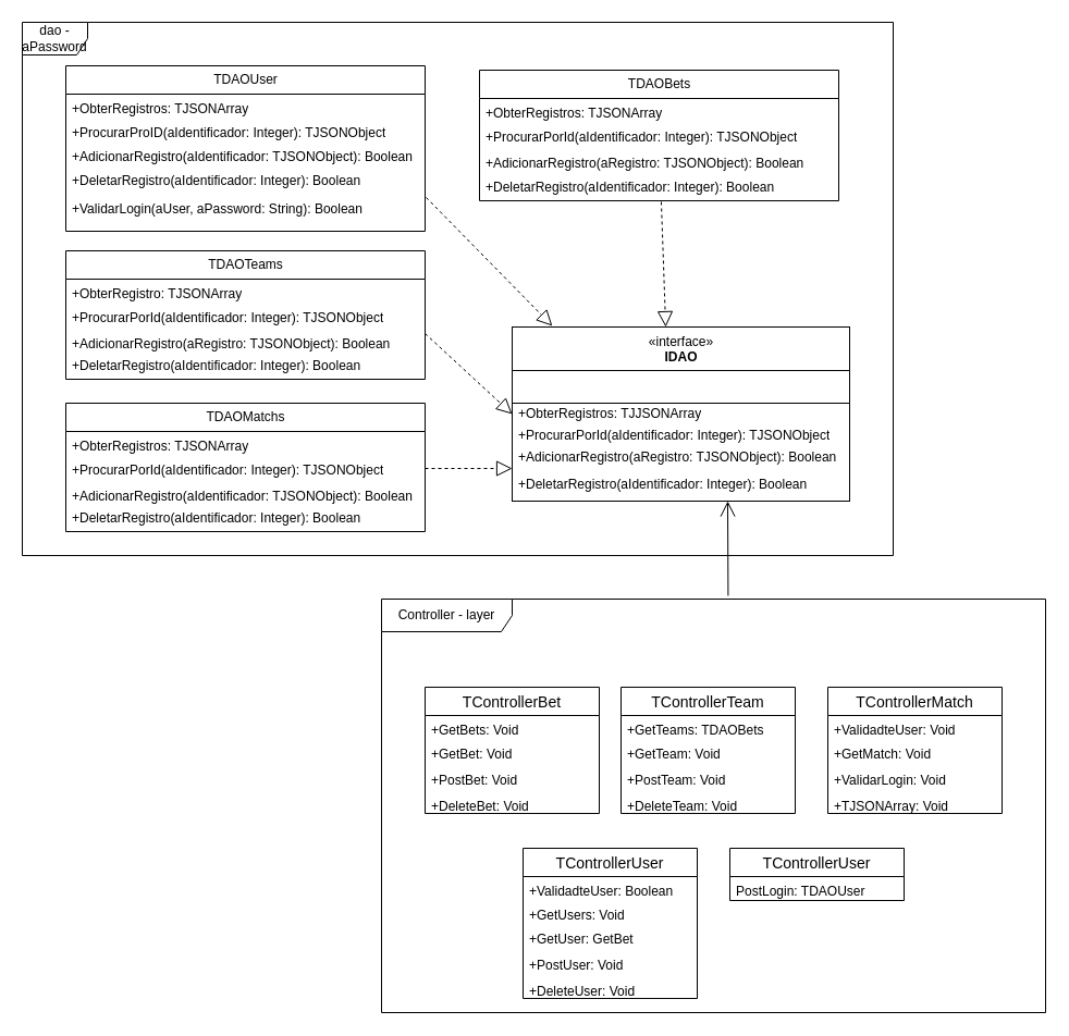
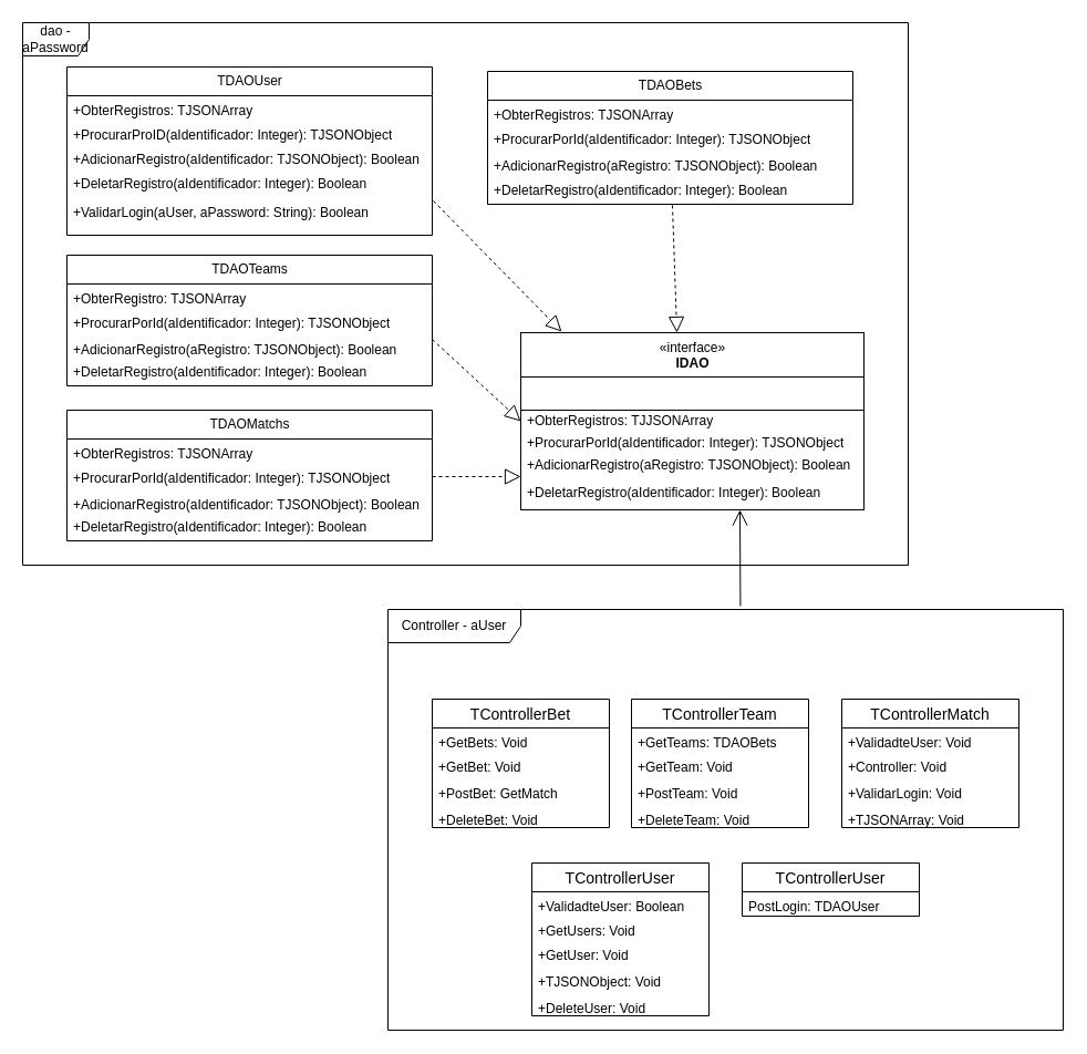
- <mxCell id="34" value="Controller - layer" style="shape=umlFrame;whiteSpace=wrap;html=1;pointerEvents=0;width=120;height=30;" vertex="1" parent="1"><mxGeometry x="350" y="550" width="610" height="380" as="geometry" /></mxCell>
+ <mxCell id="34" value="Controller - aUser" style="shape=umlFrame;whiteSpace=wrap;html=1;pointerEvents=0;width=120;height=30;" vertex="1" parent="1"><mxGeometry x="350" y="550" width="610" height="380" as="geometry" /></mxCell>
- <mxCell id="43" value="+GetMatch: Void" style="text;strokeColor=none;fillColor=none;spacingLeft=4;spacingRight=4;overflow=hidden;rotatable=0;points=[[0,0.5],[1,0.5]];portConstraint=eastwest;fontSize=12;" vertex="1" parent="41"><mxGeometry y="48" width="160" height="24" as="geometry" /></mxCell>
+ <mxCell id="43" value="+Controller: Void" style="text;strokeColor=none;fillColor=none;spacingLeft=4;spacingRight=4;overflow=hidden;rotatable=0;points=[[0,0.5],[1,0.5]];portConstraint=eastwest;fontSize=12;" vertex="1" parent="41"><mxGeometry y="48" width="160" height="24" as="geometry" /></mxCell>
- <mxCell id="49" value="+PostBet: Void" style="text;strokeColor=none;fillColor=none;spacingLeft=4;spacingRight=4;overflow=hidden;rotatable=0;points=[[0,0.5],[1,0.5]];portConstraint=eastwest;fontSize=12;" vertex="1" parent="46"><mxGeometry y="72" width="160" height="24" as="geometry" /></mxCell>
+ <mxCell id="49" value="+PostBet: GetMatch" style="text;strokeColor=none;fillColor=none;spacingLeft=4;spacingRight=4;overflow=hidden;rotatable=0;points=[[0,0.5],[1,0.5]];portConstraint=eastwest;fontSize=12;" vertex="1" parent="46"><mxGeometry y="72" width="160" height="24" as="geometry" /></mxCell>
- <mxCell id="56" value="+GetUser: GetBet" style="text;strokeColor=none;fillColor=none;spacingLeft=4;spacingRight=4;overflow=hidden;rotatable=0;points=[[0,0.5],[1,0.5]];portConstraint=eastwest;fontSize=12;" vertex="1" parent="53"><mxGeometry y="70" width="160" height="24" as="geometry" /></mxCell>
+ <mxCell id="56" value="+GetUser: Void" style="text;strokeColor=none;fillColor=none;spacingLeft=4;spacingRight=4;overflow=hidden;rotatable=0;points=[[0,0.5],[1,0.5]];portConstraint=eastwest;fontSize=12;" vertex="1" parent="53"><mxGeometry y="70" width="160" height="24" as="geometry" /></mxCell>
- <mxCell id="57" value="+PostUser: Void" style="text;strokeColor=none;fillColor=none;spacingLeft=4;spacingRight=4;overflow=hidden;rotatable=0;points=[[0,0.5],[1,0.5]];portConstraint=eastwest;fontSize=12;" vertex="1" parent="53"><mxGeometry y="94" width="160" height="24" as="geometry" /></mxCell>
+ <mxCell id="57" value="+TJSONObject: Void" style="text;strokeColor=none;fillColor=none;spacingLeft=4;spacingRight=4;overflow=hidden;rotatable=0;points=[[0,0.5],[1,0.5]];portConstraint=eastwest;fontSize=12;" vertex="1" parent="53"><mxGeometry y="94" width="160" height="24" as="geometry" /></mxCell>
